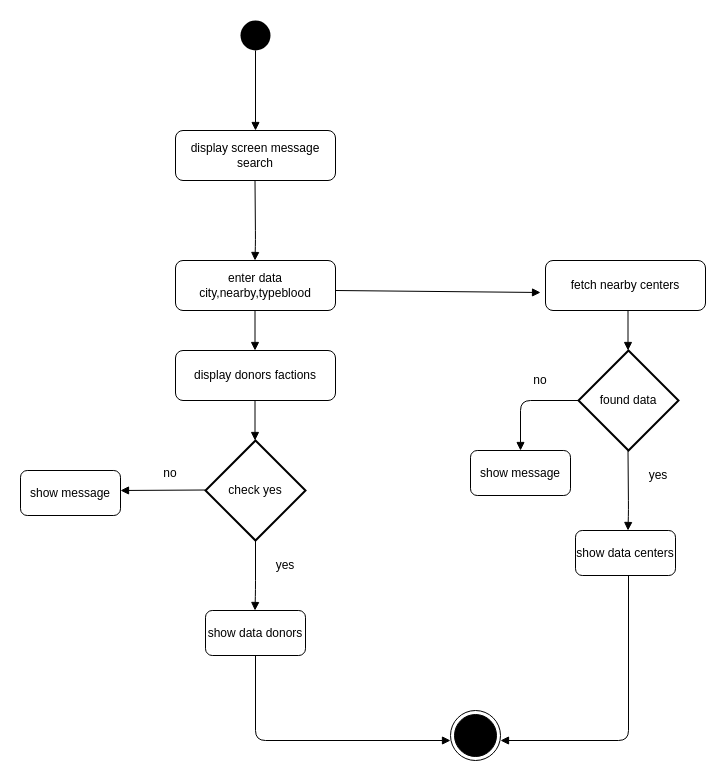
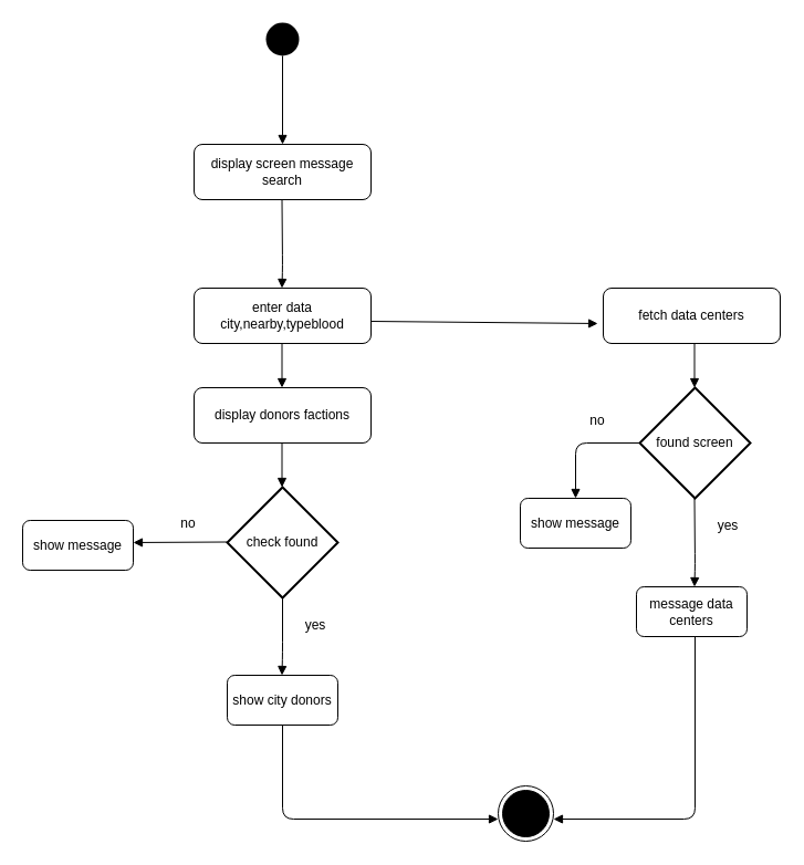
- <mxCell id="8" value="fetch nearby centers" style="shape=ext;rounded=1;html=1;whiteSpace=wrap;" vertex="1" parent="1"><mxGeometry x="545" y="260" width="160" height="50" as="geometry" /></mxCell>
+ <mxCell id="8" value="fetch data centers" style="shape=ext;rounded=1;html=1;whiteSpace=wrap;" vertex="1" parent="1"><mxGeometry x="545" y="260" width="160" height="50" as="geometry" /></mxCell>
- <mxCell id="12" value="found data" style="strokeWidth=2;html=1;shape=mxgraph.flowchart.decision;whiteSpace=wrap;" vertex="1" parent="1"><mxGeometry x="578" y="350" width="100" height="100" as="geometry" /></mxCell>
+ <mxCell id="12" value="found screen" style="strokeWidth=2;html=1;shape=mxgraph.flowchart.decision;whiteSpace=wrap;" vertex="1" parent="1"><mxGeometry x="578" y="350" width="100" height="100" as="geometry" /></mxCell>
- <mxCell id="20" value="check yes" style="strokeWidth=2;html=1;shape=mxgraph.flowchart.decision;whiteSpace=wrap;" vertex="1" parent="1"><mxGeometry x="205" y="440" width="100" height="100" as="geometry" /></mxCell>
+ <mxCell id="20" value="check found" style="strokeWidth=2;html=1;shape=mxgraph.flowchart.decision;whiteSpace=wrap;" vertex="1" parent="1"><mxGeometry x="205" y="440" width="100" height="100" as="geometry" /></mxCell>
- <mxCell id="18" value="show data centers" style="shape=ext;rounded=1;html=1;whiteSpace=wrap;" vertex="1" parent="1"><mxGeometry x="575" y="530" width="100" height="45" as="geometry" /></mxCell>
+ <mxCell id="18" value="message data centers" style="shape=ext;rounded=1;html=1;whiteSpace=wrap;" vertex="1" parent="1"><mxGeometry x="575" y="530" width="100" height="45" as="geometry" /></mxCell>
- <mxCell id="25" value="show data donors" style="shape=ext;rounded=1;html=1;whiteSpace=wrap;" vertex="1" parent="1"><mxGeometry x="205" y="610" width="100" height="45" as="geometry" /></mxCell>
+ <mxCell id="25" value="show city donors" style="shape=ext;rounded=1;html=1;whiteSpace=wrap;" vertex="1" parent="1"><mxGeometry x="205" y="610" width="100" height="45" as="geometry" /></mxCell>
